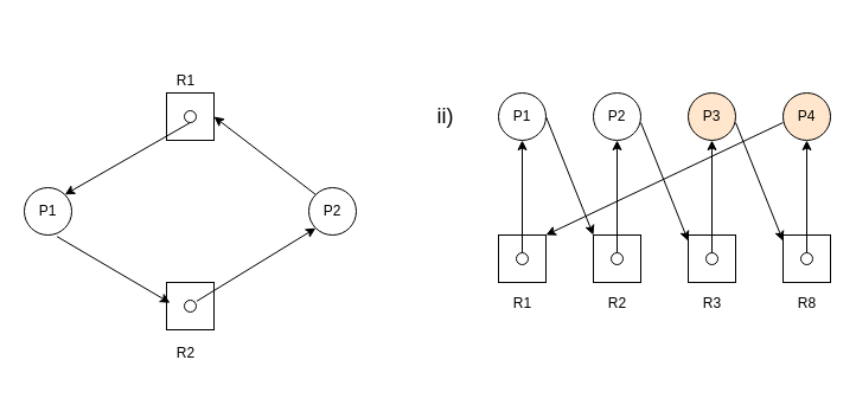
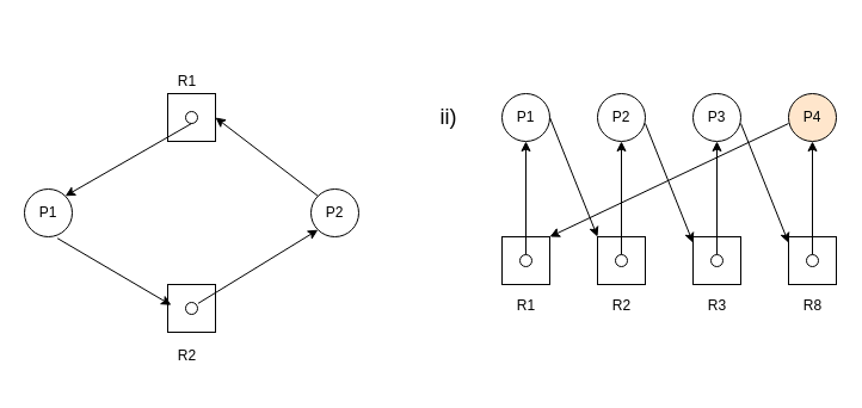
- <mxCell id="16" value="P3" style="ellipse;whiteSpace=wrap;html=1;aspect=fixed;fillColor=#ffe6cc;" vertex="1" parent="1"><mxGeometry x="580" y="78" width="40" height="40" as="geometry" /></mxCell>
+ <mxCell id="16" value="P3" style="ellipse;whiteSpace=wrap;html=1;aspect=fixed;" vertex="1" parent="1"><mxGeometry x="580" y="78" width="40" height="40" as="geometry" /></mxCell>
